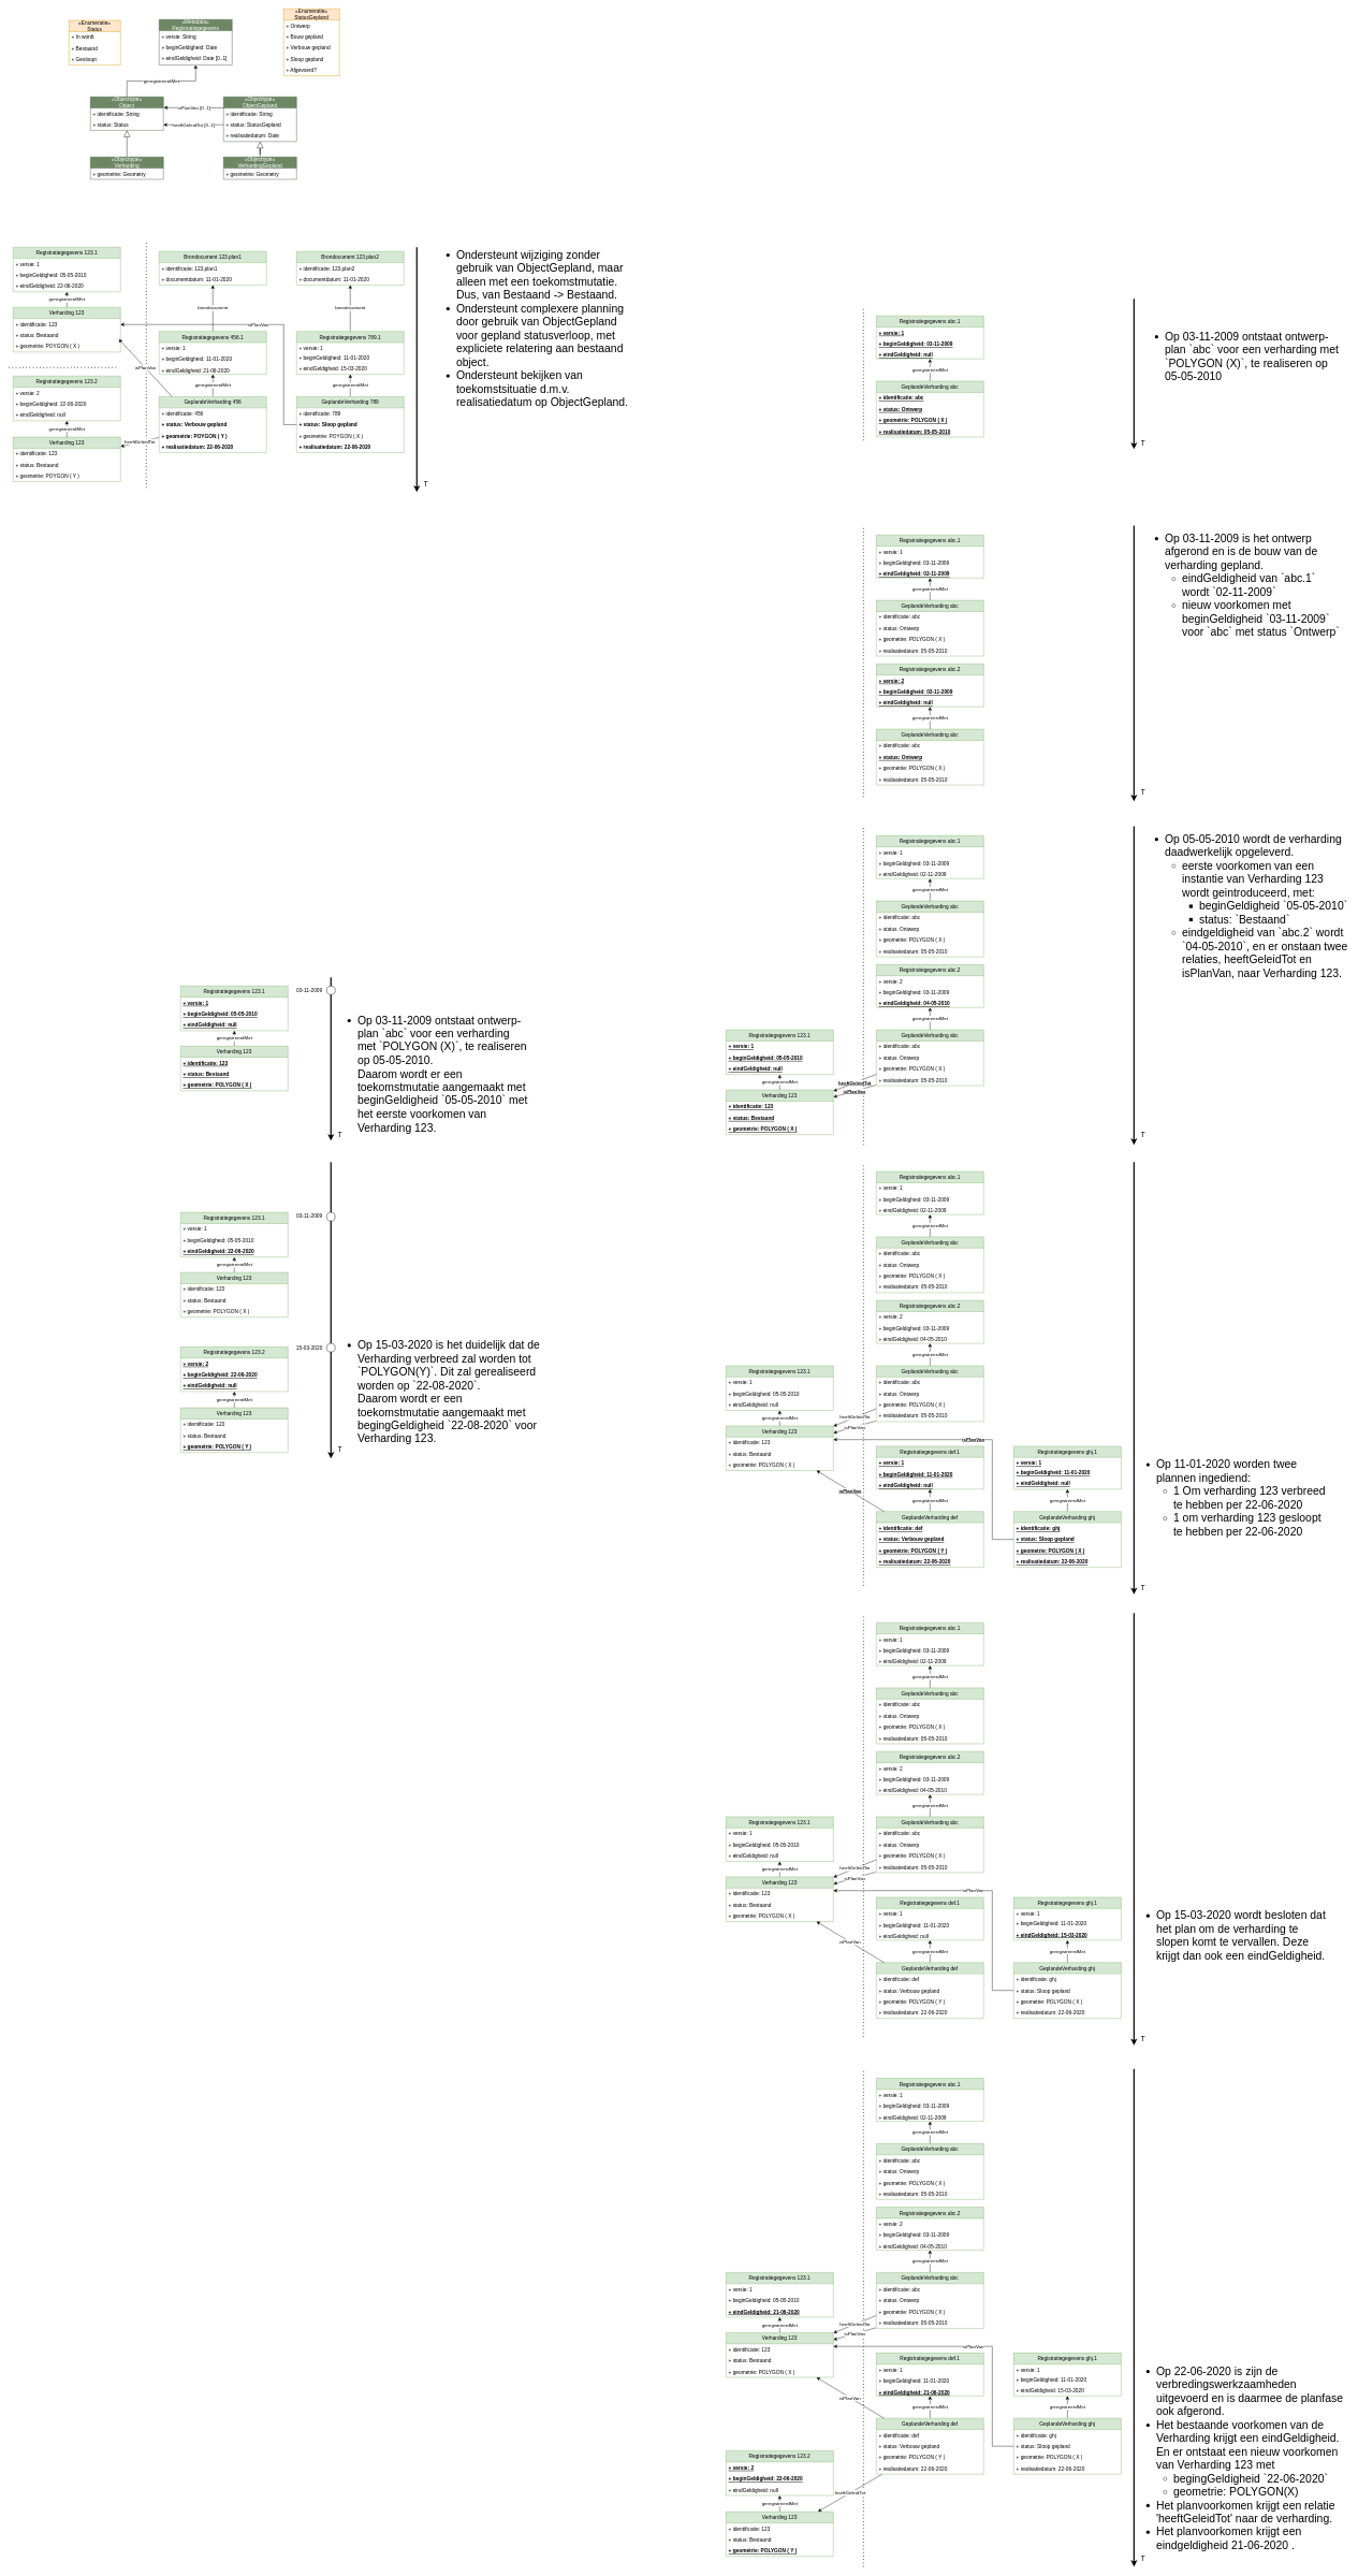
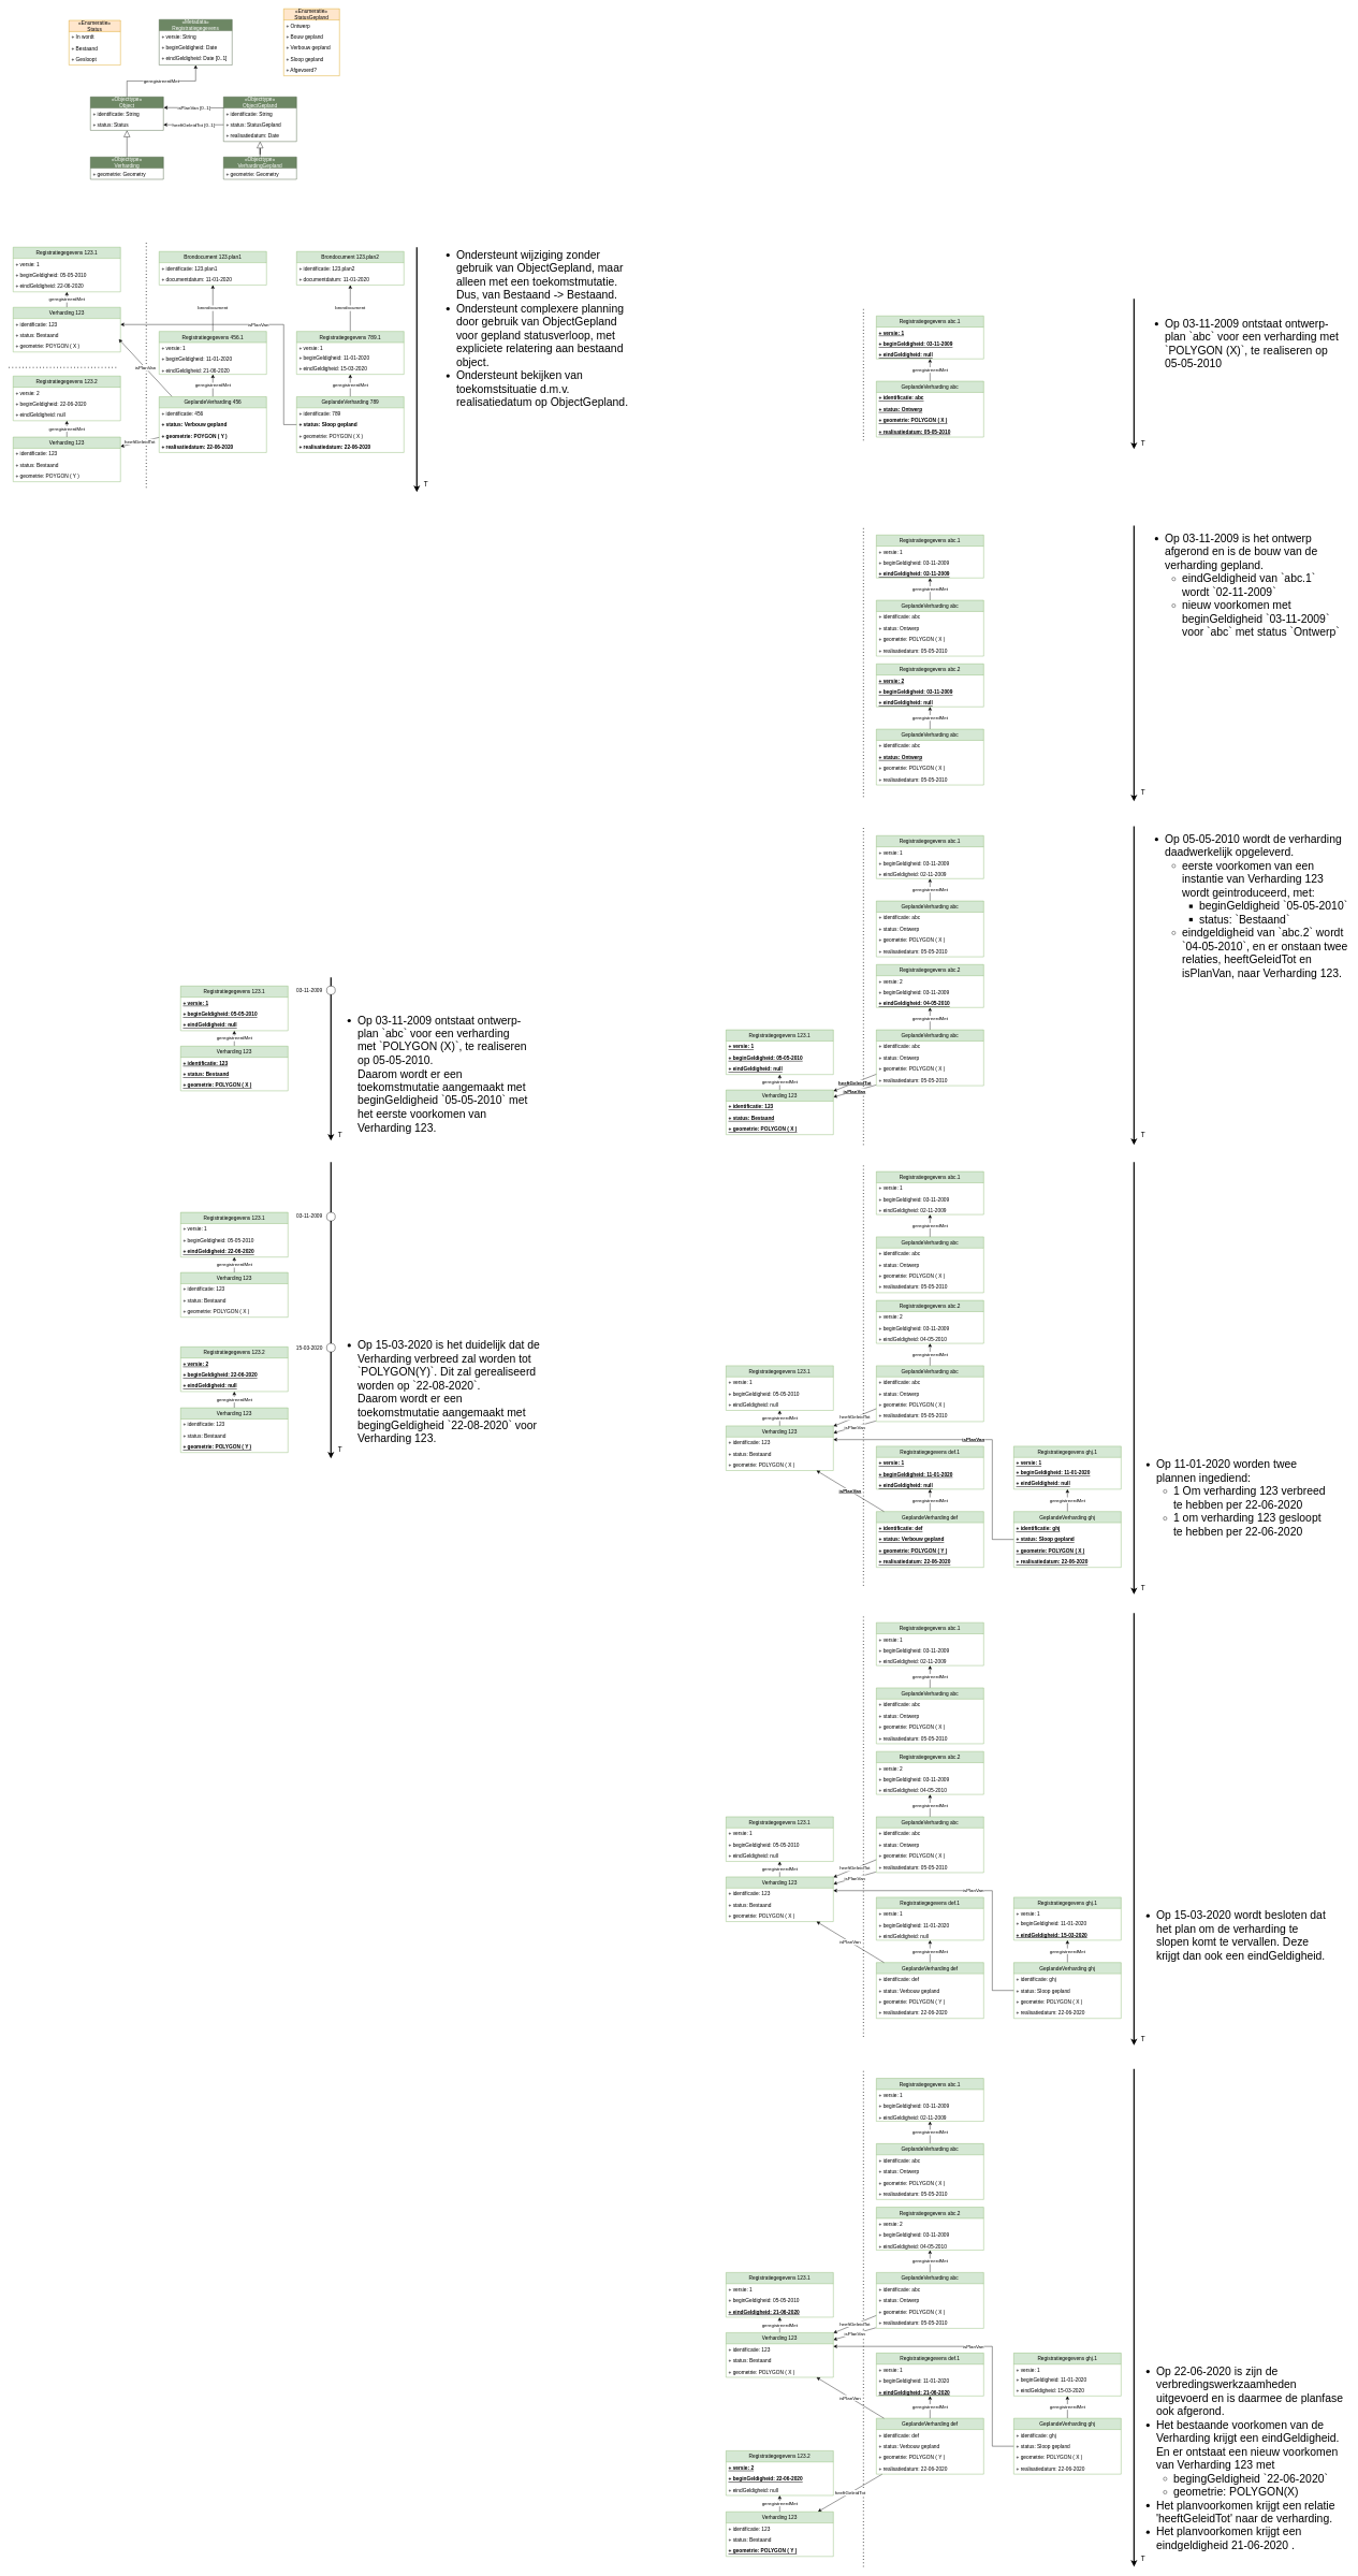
- <mxCell id="97" value="&lt;ul&gt;&lt;li&gt;&lt;span&gt;Op 03-11-2009 ontstaat ontwerp-plan `abc` voor een verharding met `POLYGON (X)`, te realiseren op 05-05-2010&lt;/span&gt;&lt;/li&gt;&lt;/ul&gt;" style="text;html=1;strokeColor=none;fillColor=none;align=left;verticalAlign=top;whiteSpace=wrap;rounded=0;fontSize=26;" parent="1" vertex="1"><mxGeometry x="2670" y="735" width="450" height="270" as="geometry" /></mxCell>
+ <mxCell id="97" value="&lt;ul&gt;&lt;li&gt;&lt;span&gt;Op 03-11-2009 ontstaat ontwerp-plan `abc` voor een verharding met `POLYGON (X)`, te realiseren op 05-05-2010&lt;/span&gt;&lt;/li&gt;&lt;/ul&gt;" style="text;html=1;strokeColor=none;fillColor=none;align=left;verticalAlign=top;whiteSpace=wrap;rounded=0;fontSize=26;" parent="1" vertex="1"><mxGeometry x="2670" y="705" width="450" height="270" as="geometry" /></mxCell>
